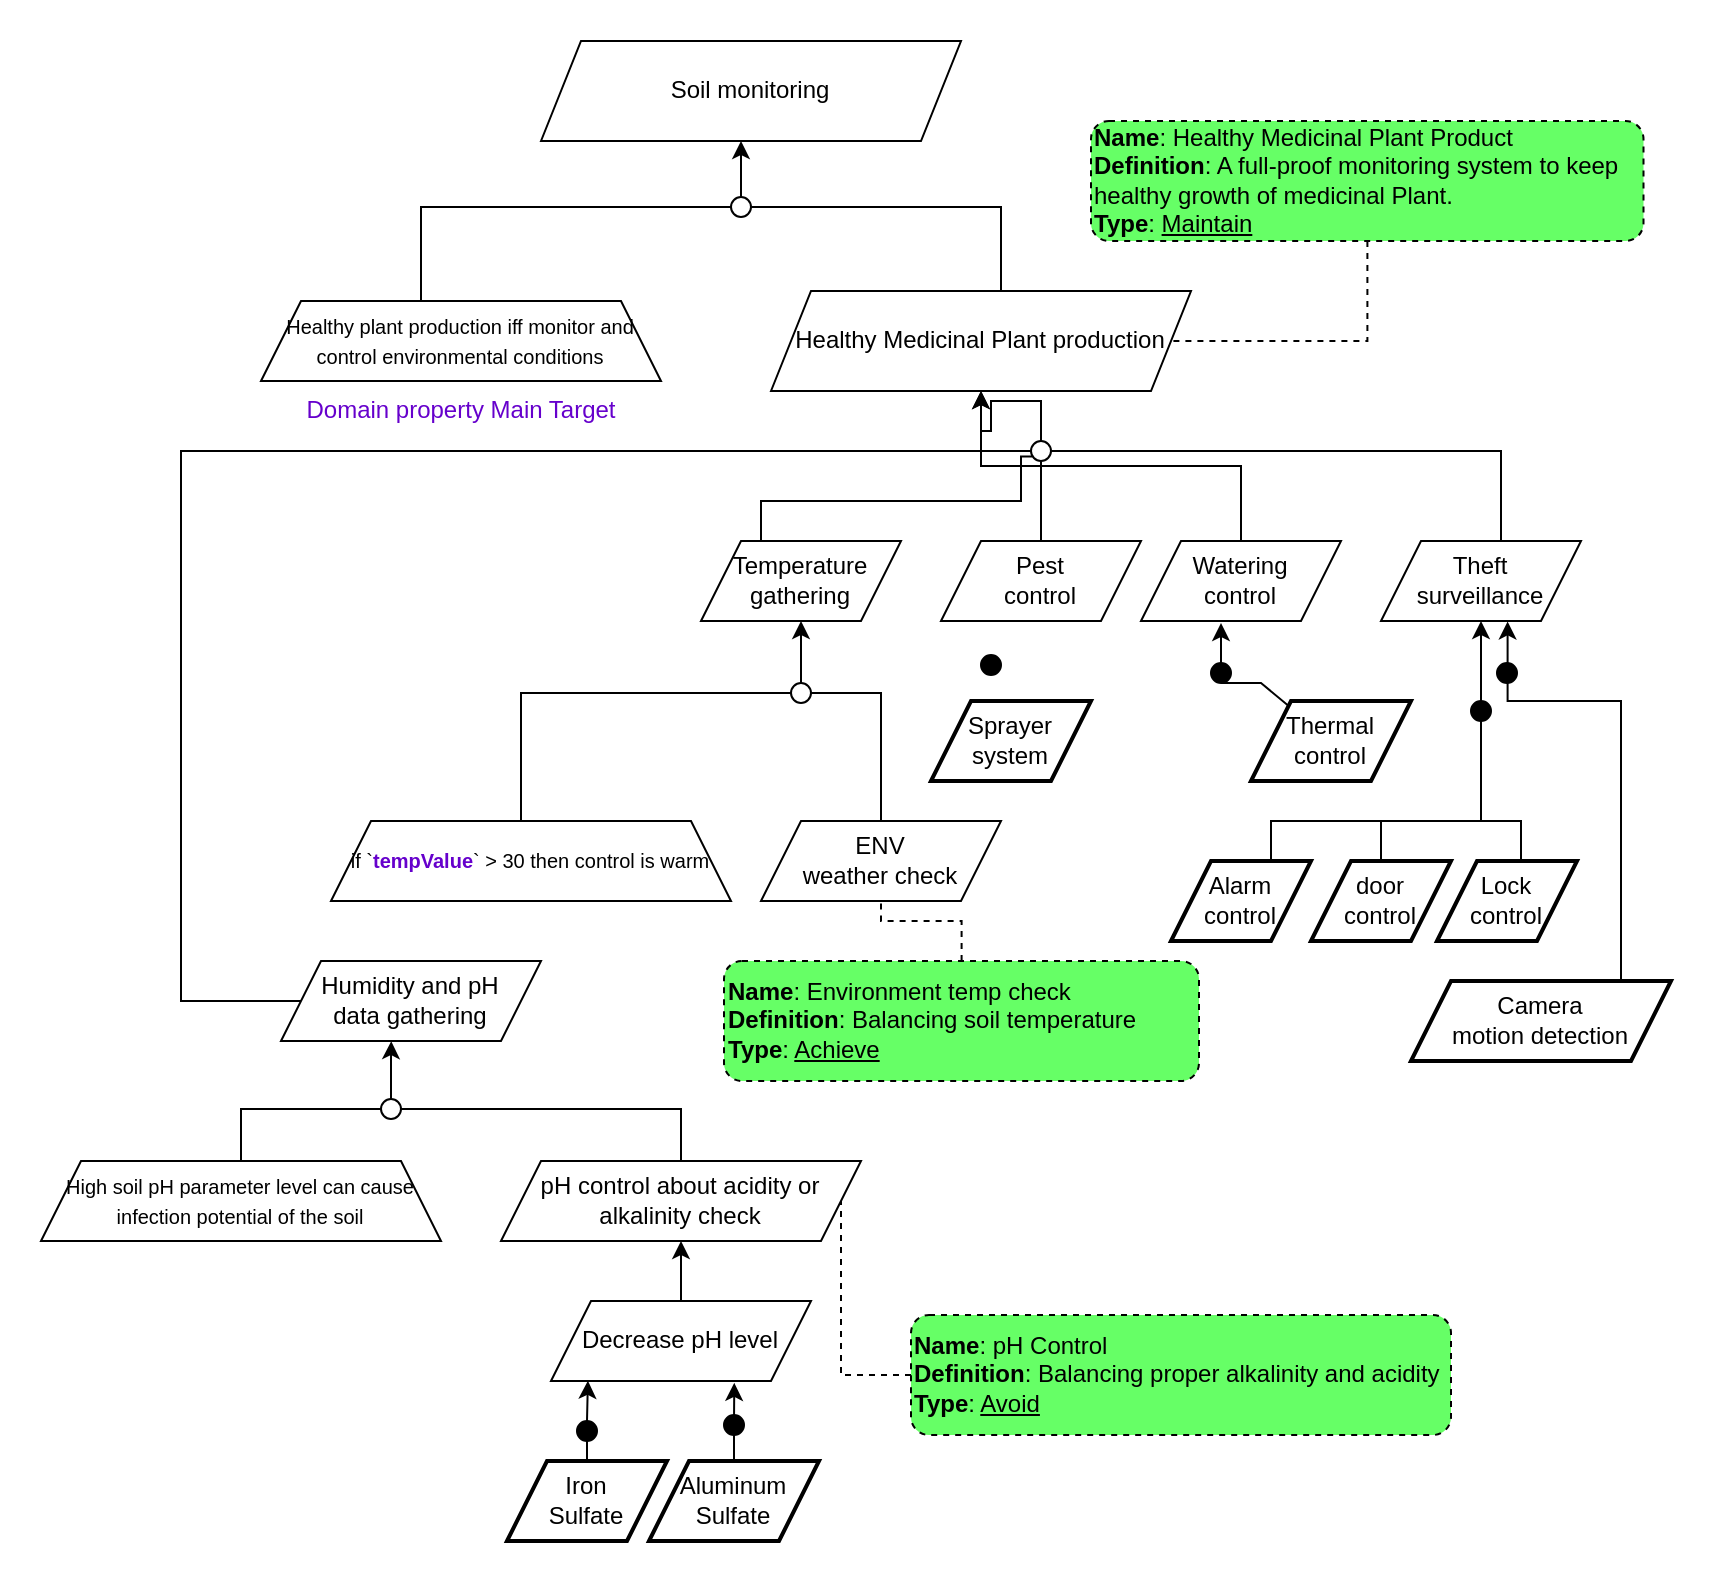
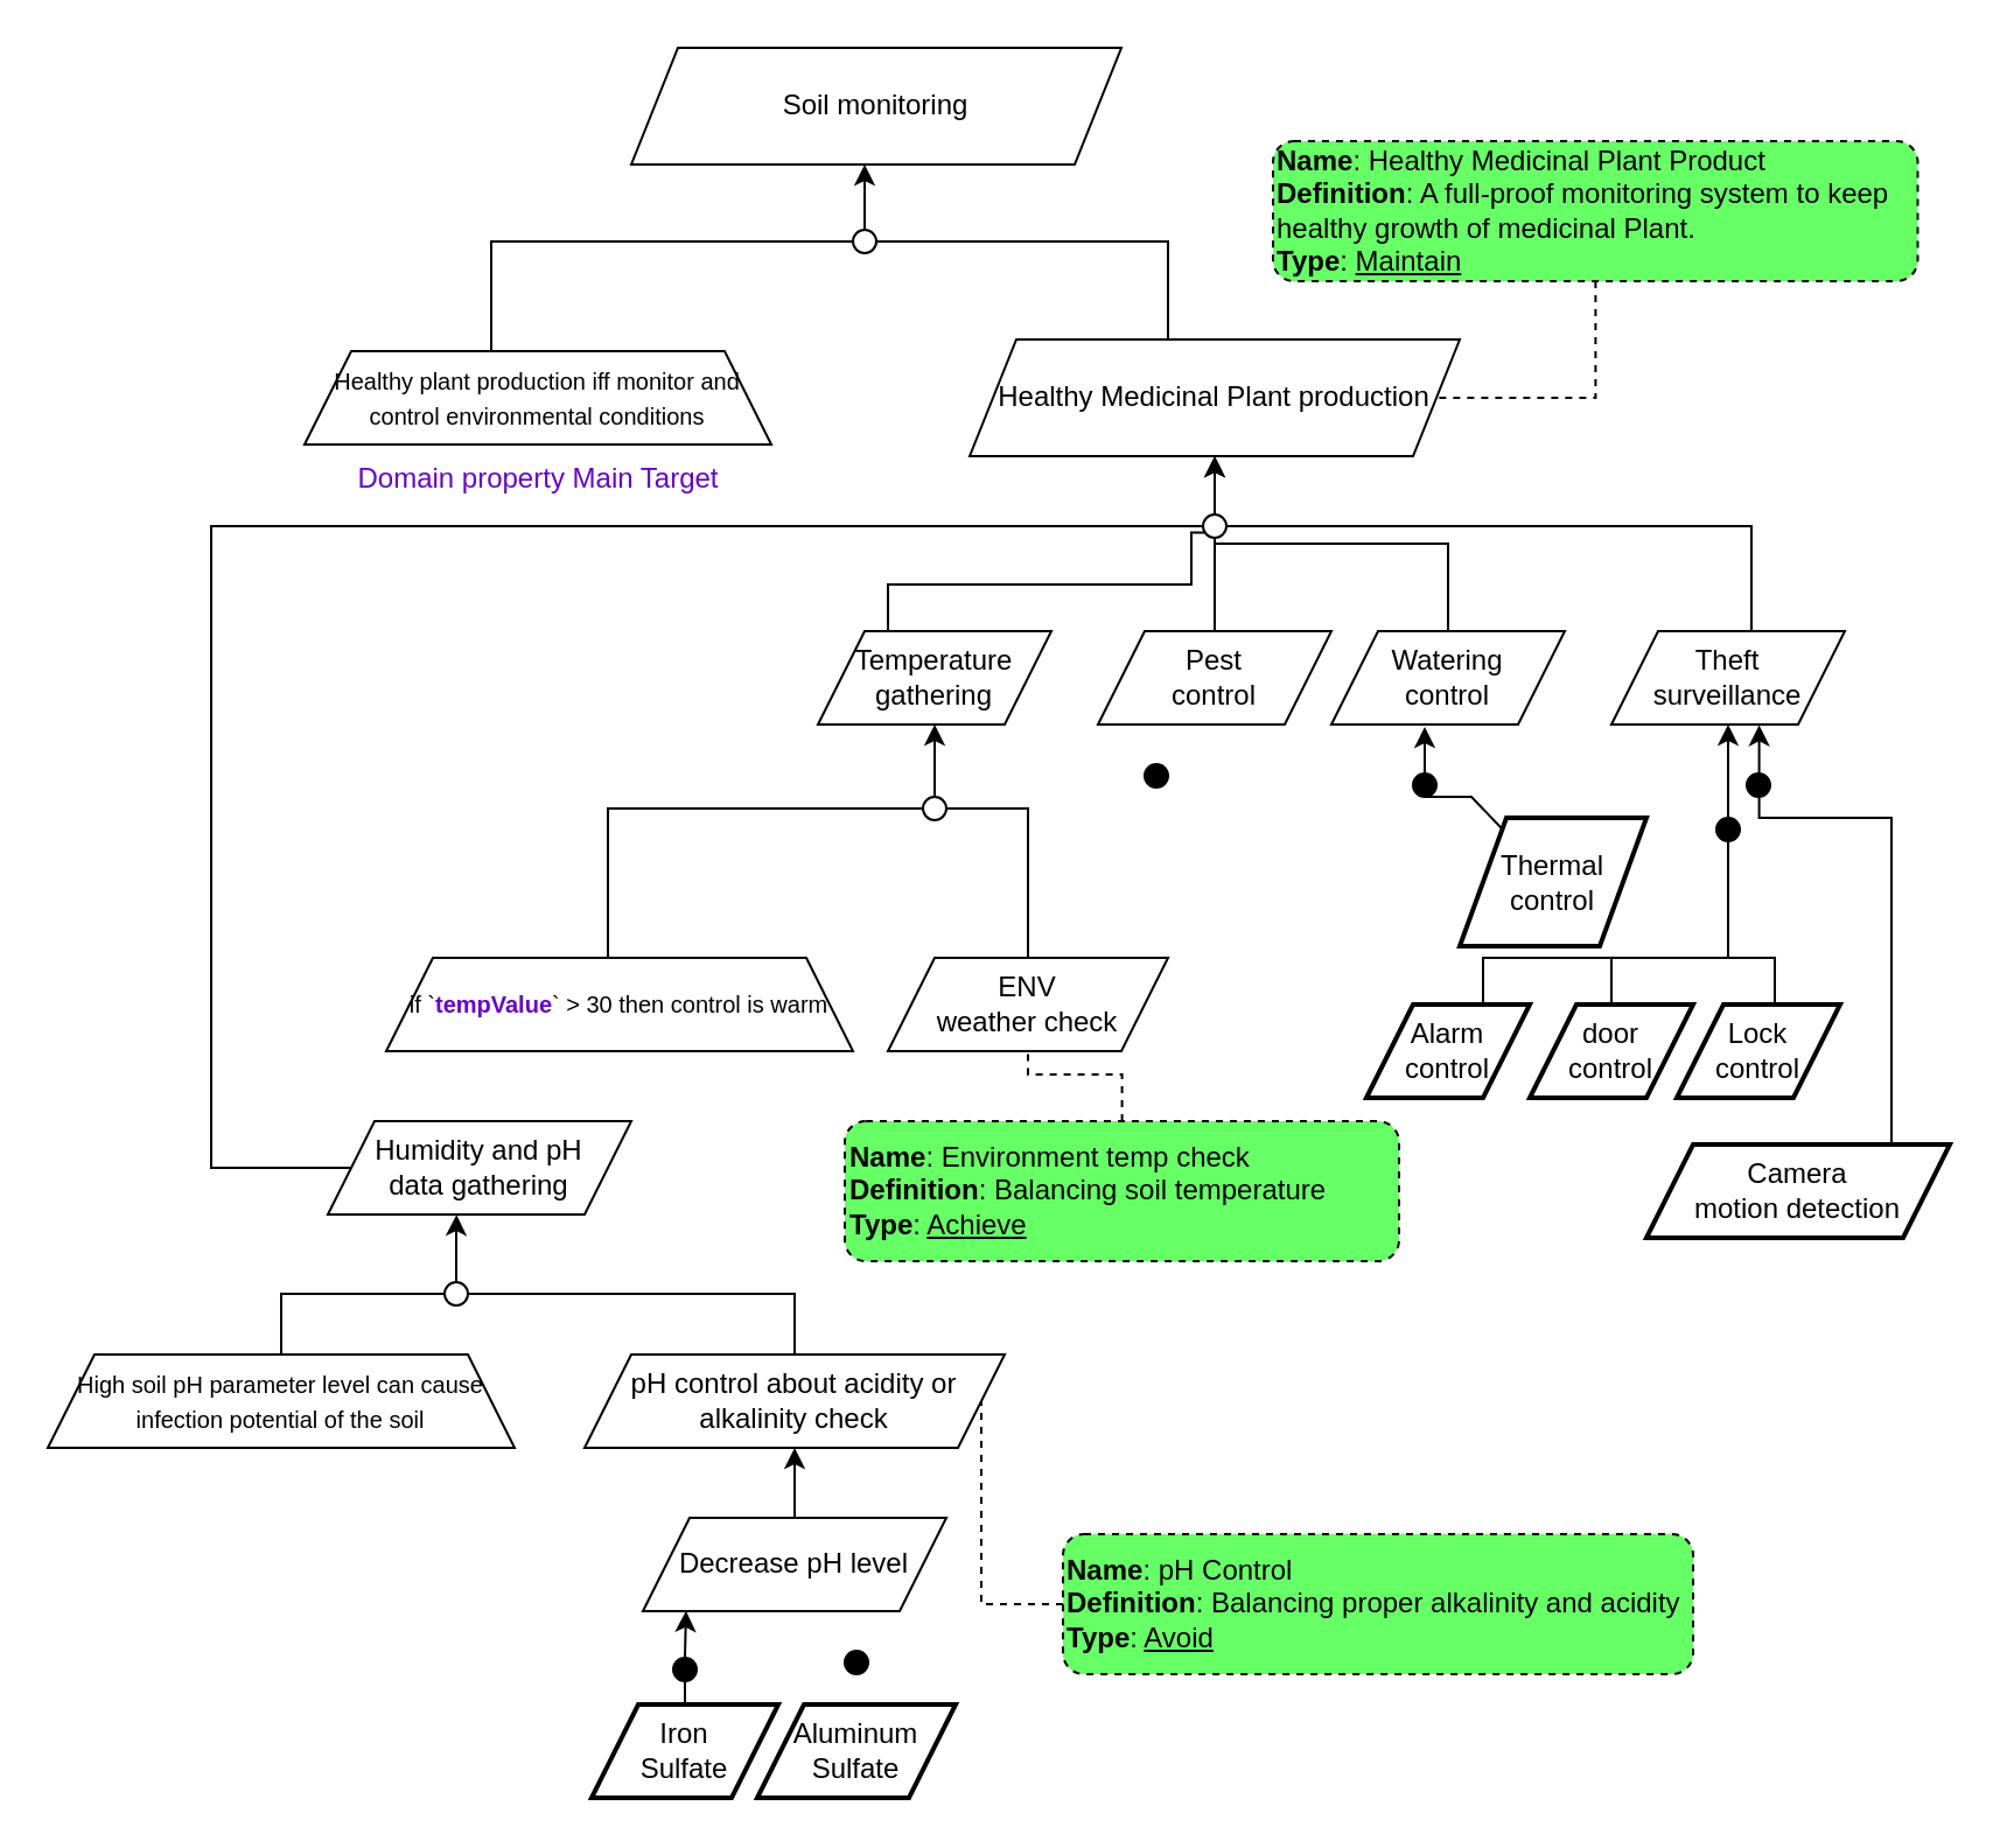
- <mxCell id="15" value="Healthy Medicinal Plant production" style="shape=parallelogram;perimeter=parallelogramPerimeter;whiteSpace=wrap;html=1;fixedSize=1;" parent="1" vertex="1"><mxGeometry x="385" y="145" width="210" height="50" as="geometry" /></mxCell>
+ <mxCell id="15" value="Healthy Medicinal Plant production" style="shape=parallelogram;perimeter=parallelogramPerimeter;whiteSpace=wrap;html=1;fixedSize=1;" parent="1" vertex="1"><mxGeometry x="415" y="145" width="210" height="50" as="geometry" /></mxCell>
- <mxCell id="36" value="Sprayer&lt;div&gt;system&lt;/div&gt;" style="shape=parallelogram;perimeter=parallelogramPerimeter;whiteSpace=wrap;html=1;fixedSize=1;strokeWidth=2;" parent="1" vertex="1"><mxGeometry x="465" y="350" width="80" height="40" as="geometry" /></mxCell>
- <mxCell id="33" value="Thermal&lt;div&gt;control&lt;/div&gt;" style="shape=parallelogram;perimeter=parallelogramPerimeter;whiteSpace=wrap;html=1;fixedSize=1;strokeWidth=2;" parent="1" vertex="1"><mxGeometry x="625" y="350" width="80" height="40" as="geometry" /></mxCell>
+ <mxCell id="33" value="Thermal&lt;div&gt;control&lt;/div&gt;" style="shape=parallelogram;perimeter=parallelogramPerimeter;whiteSpace=wrap;html=1;fixedSize=1;strokeWidth=2;" parent="1" vertex="1"><mxGeometry x="625" y="350" width="80" height="55" as="geometry" /></mxCell>
- <mxCell id="53" style="edgeStyle=orthogonalEdgeStyle;rounded=0;orthogonalLoop=1;jettySize=auto;html=1;entryX=0.705;entryY=1.023;entryDx=0;entryDy=0;entryPerimeter=0;" parent="1" source="52" target="51" edge="1"><mxGeometry relative="1" as="geometry" /></mxCell>
